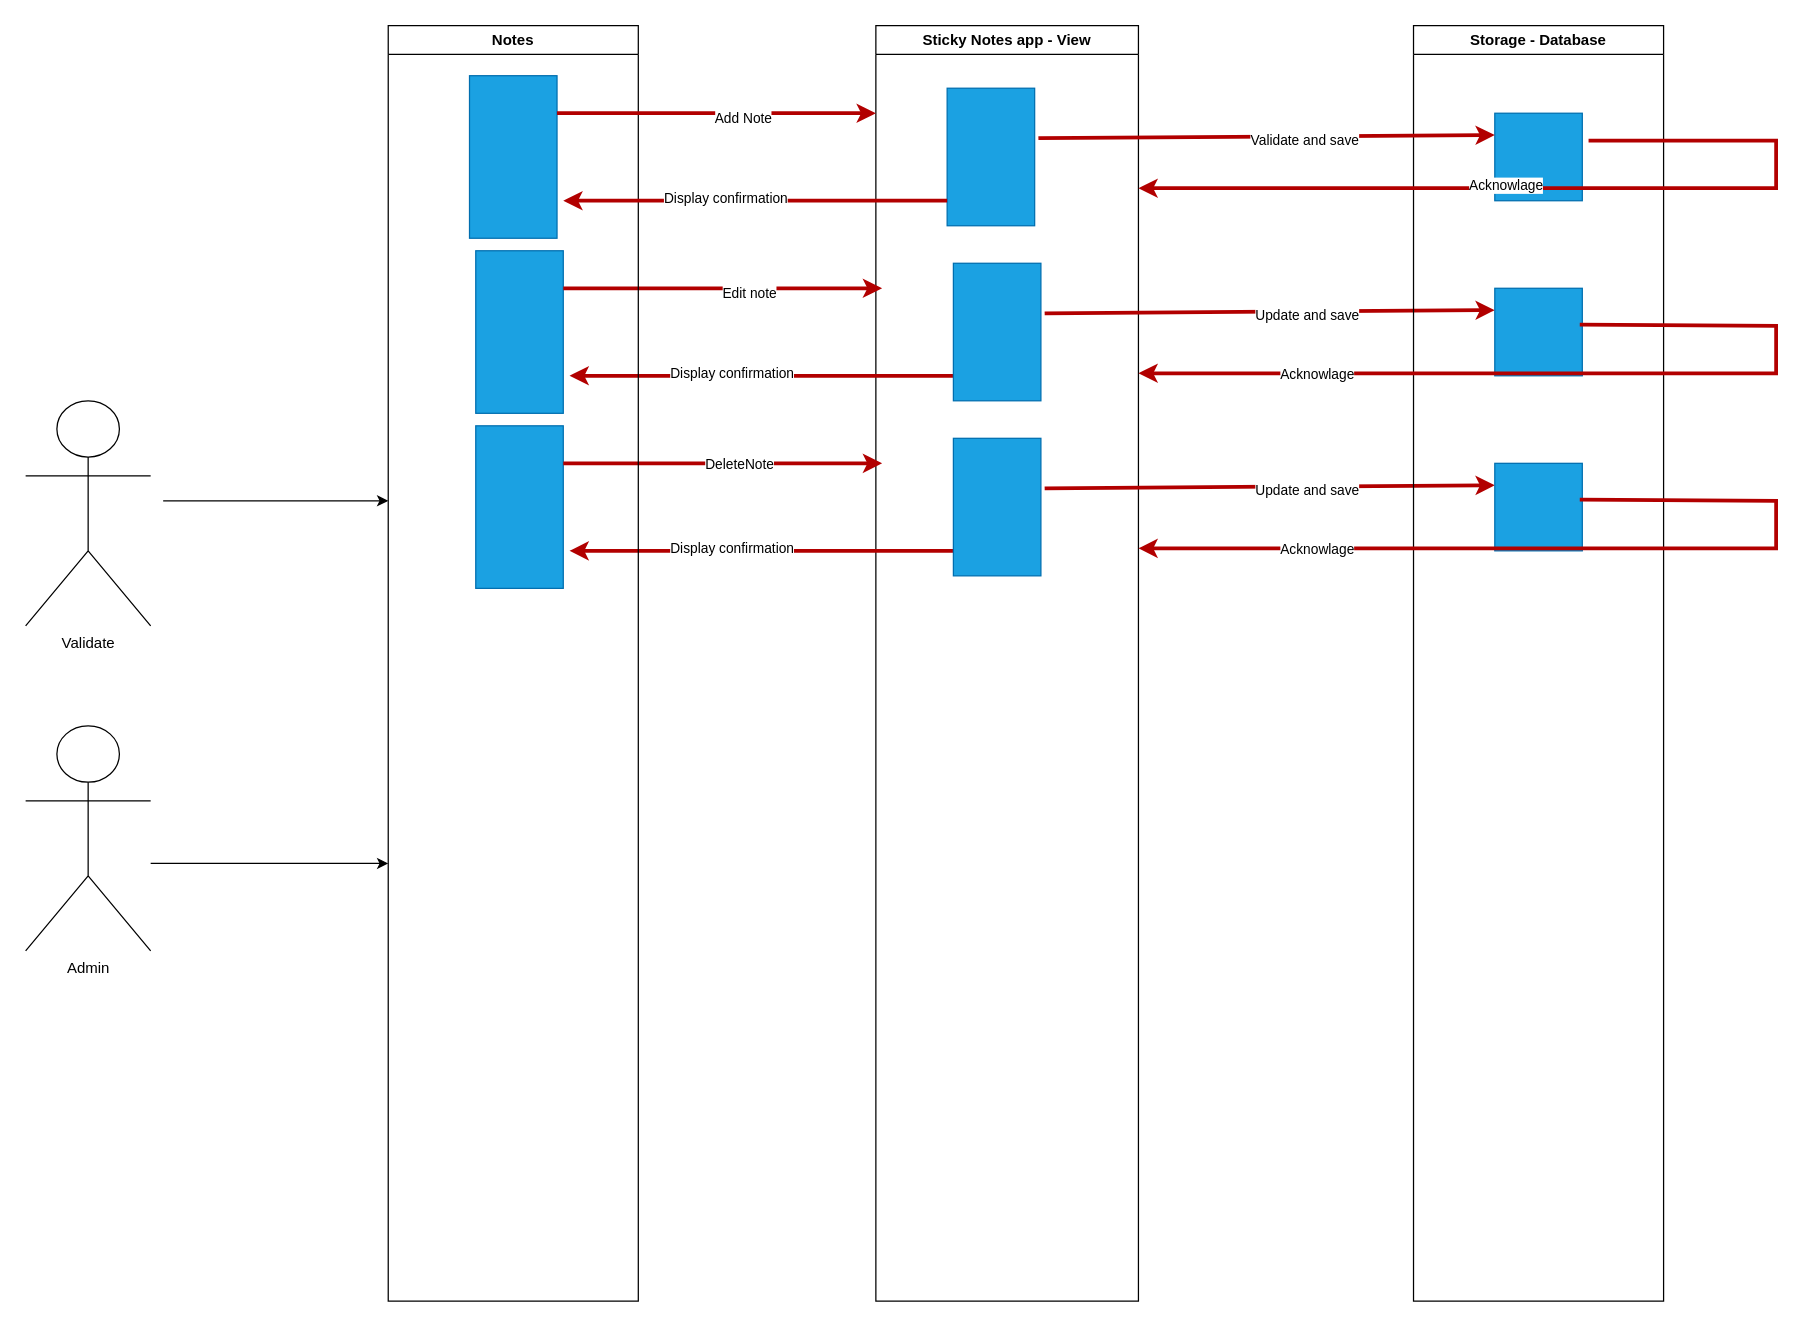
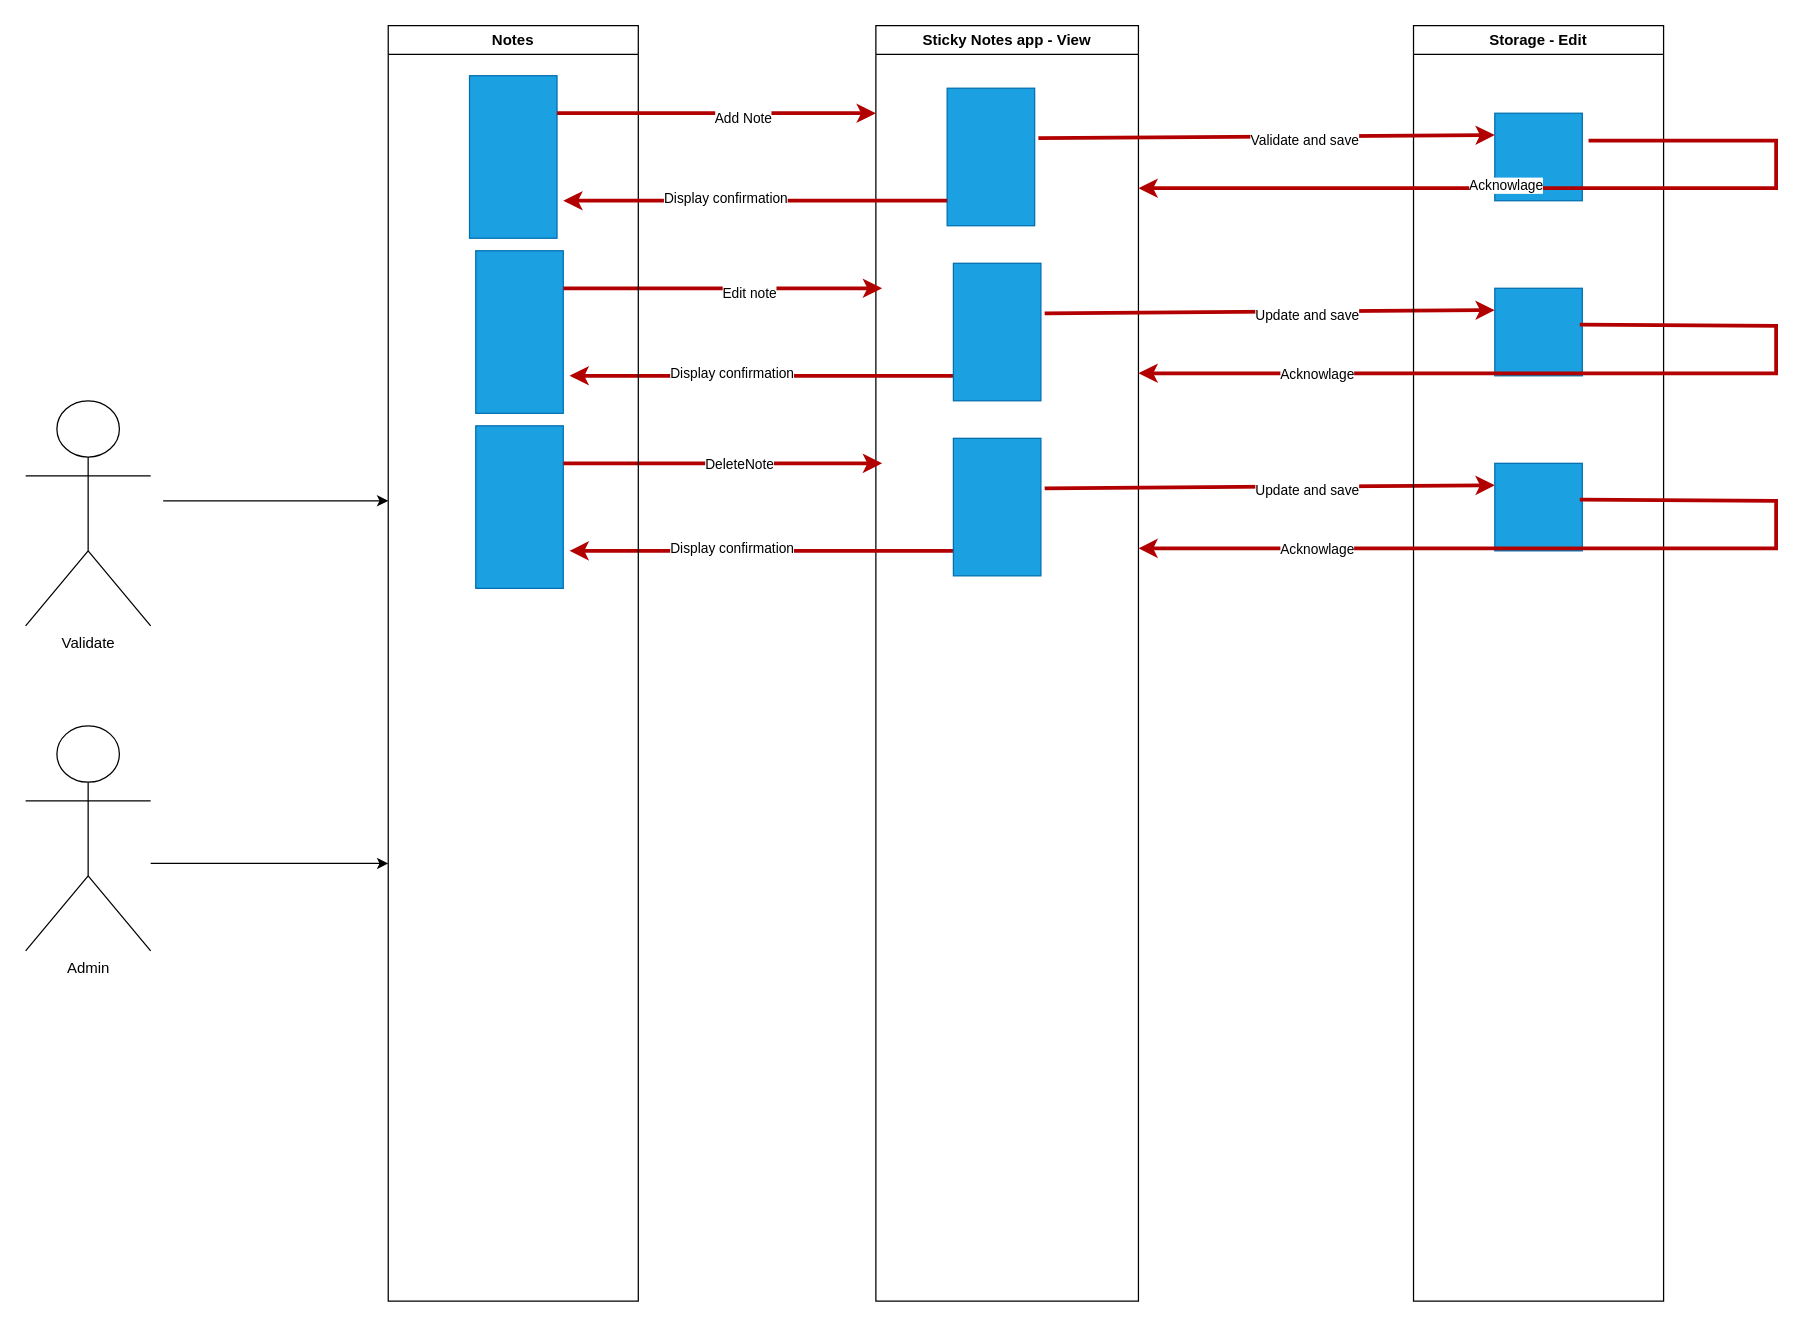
- <mxCell id="20" value="Storage - Database" style="swimlane;whiteSpace=wrap;html=1;" vertex="1" parent="1"><mxGeometry x="1130" y="20" width="200" height="1020" as="geometry" /></mxCell>
+ <mxCell id="20" value="Storage - Edit" style="swimlane;whiteSpace=wrap;html=1;" vertex="1" parent="1"><mxGeometry x="1130" y="20" width="200" height="1020" as="geometry" /></mxCell>
